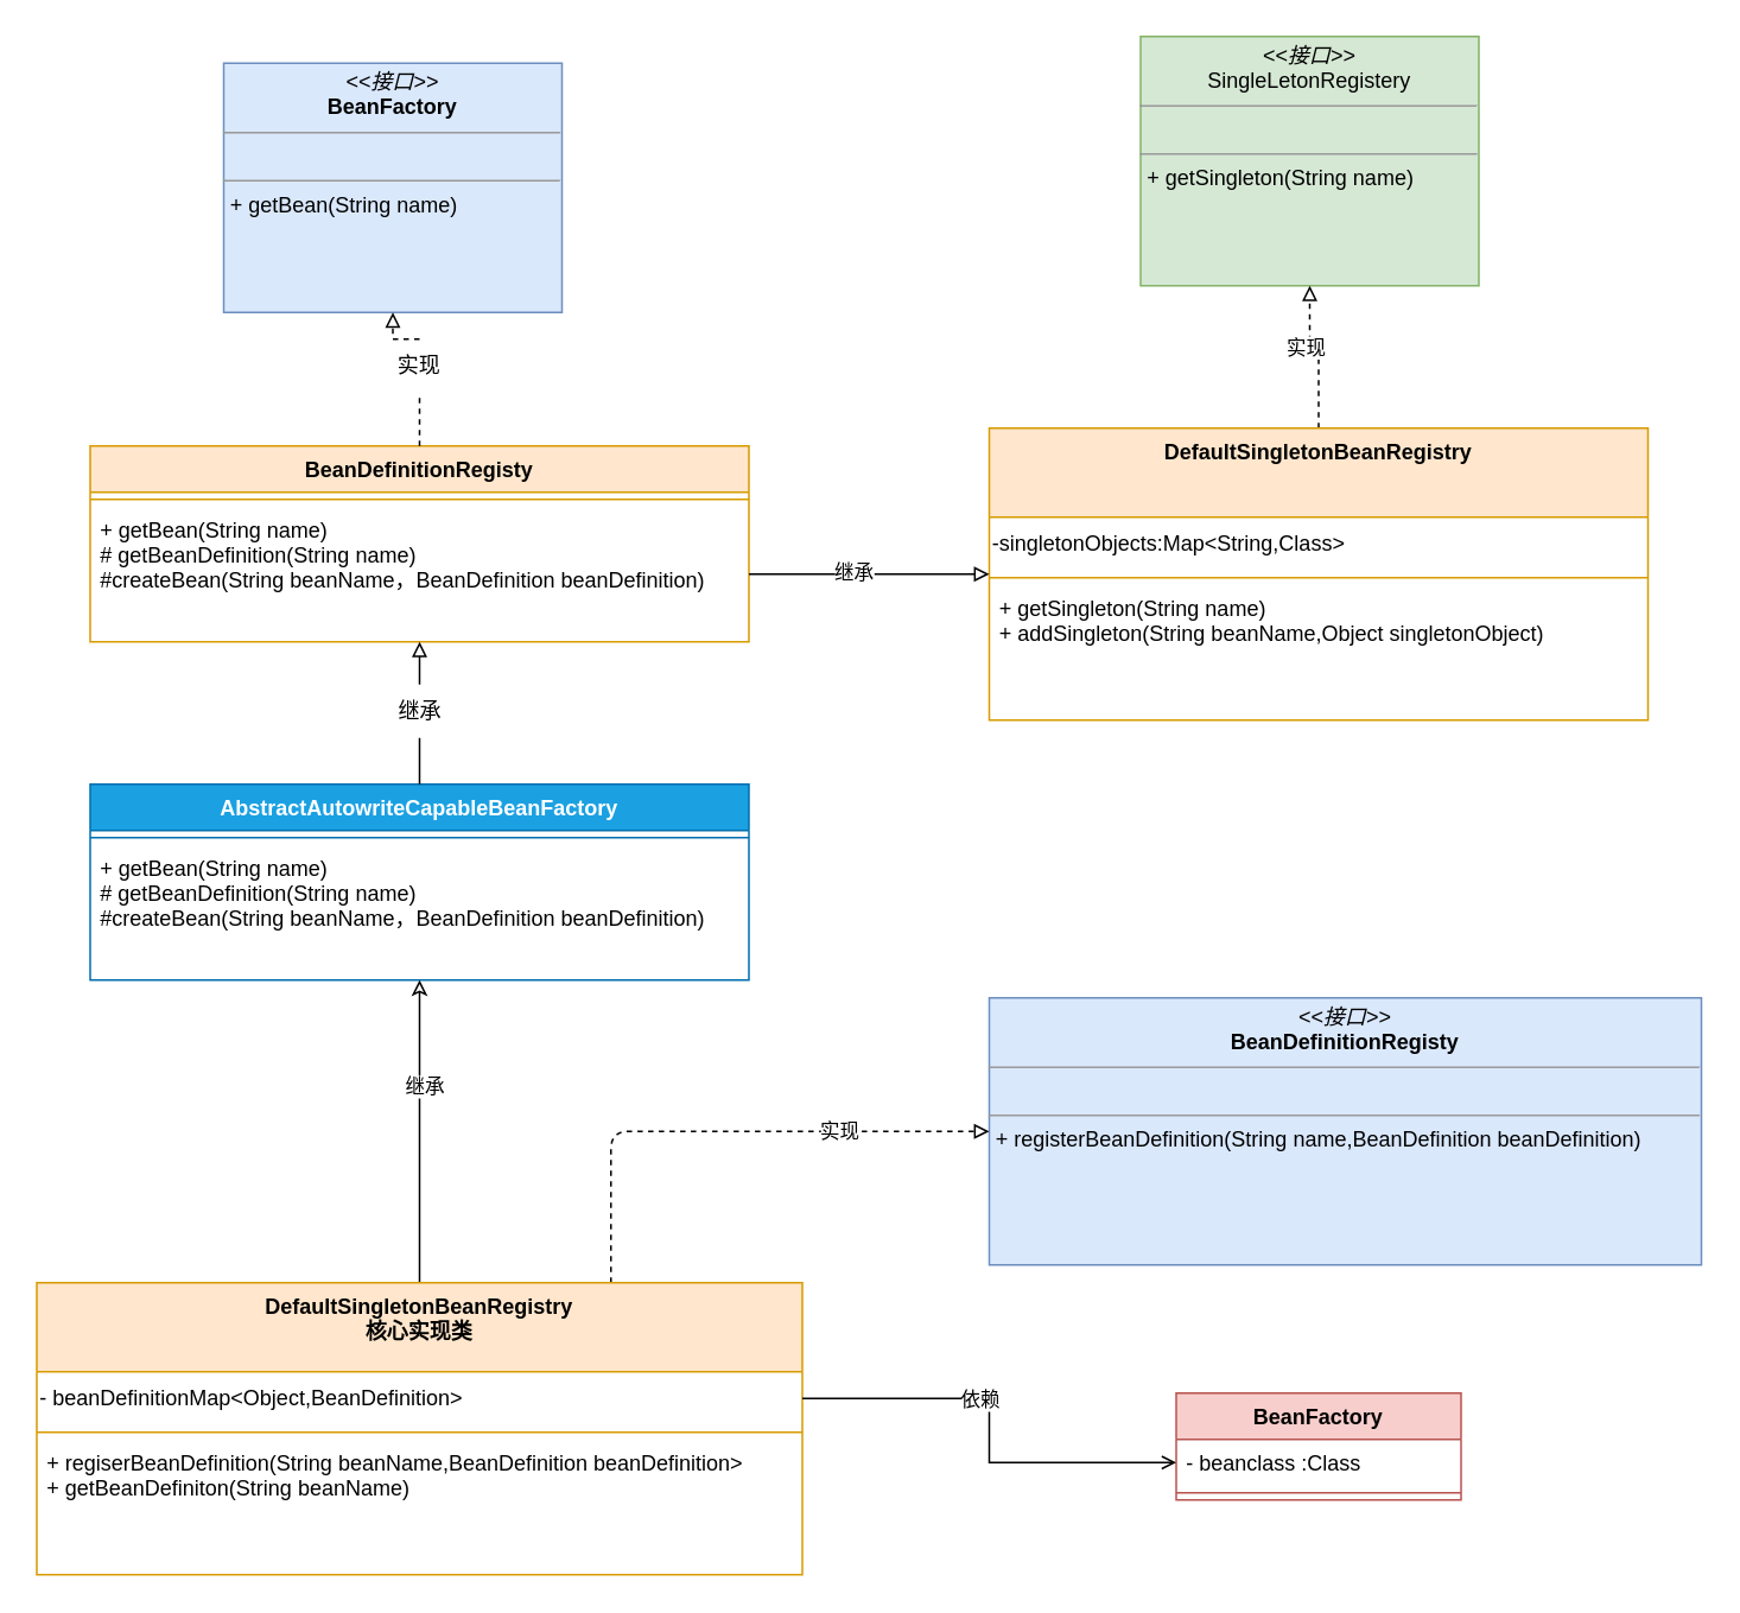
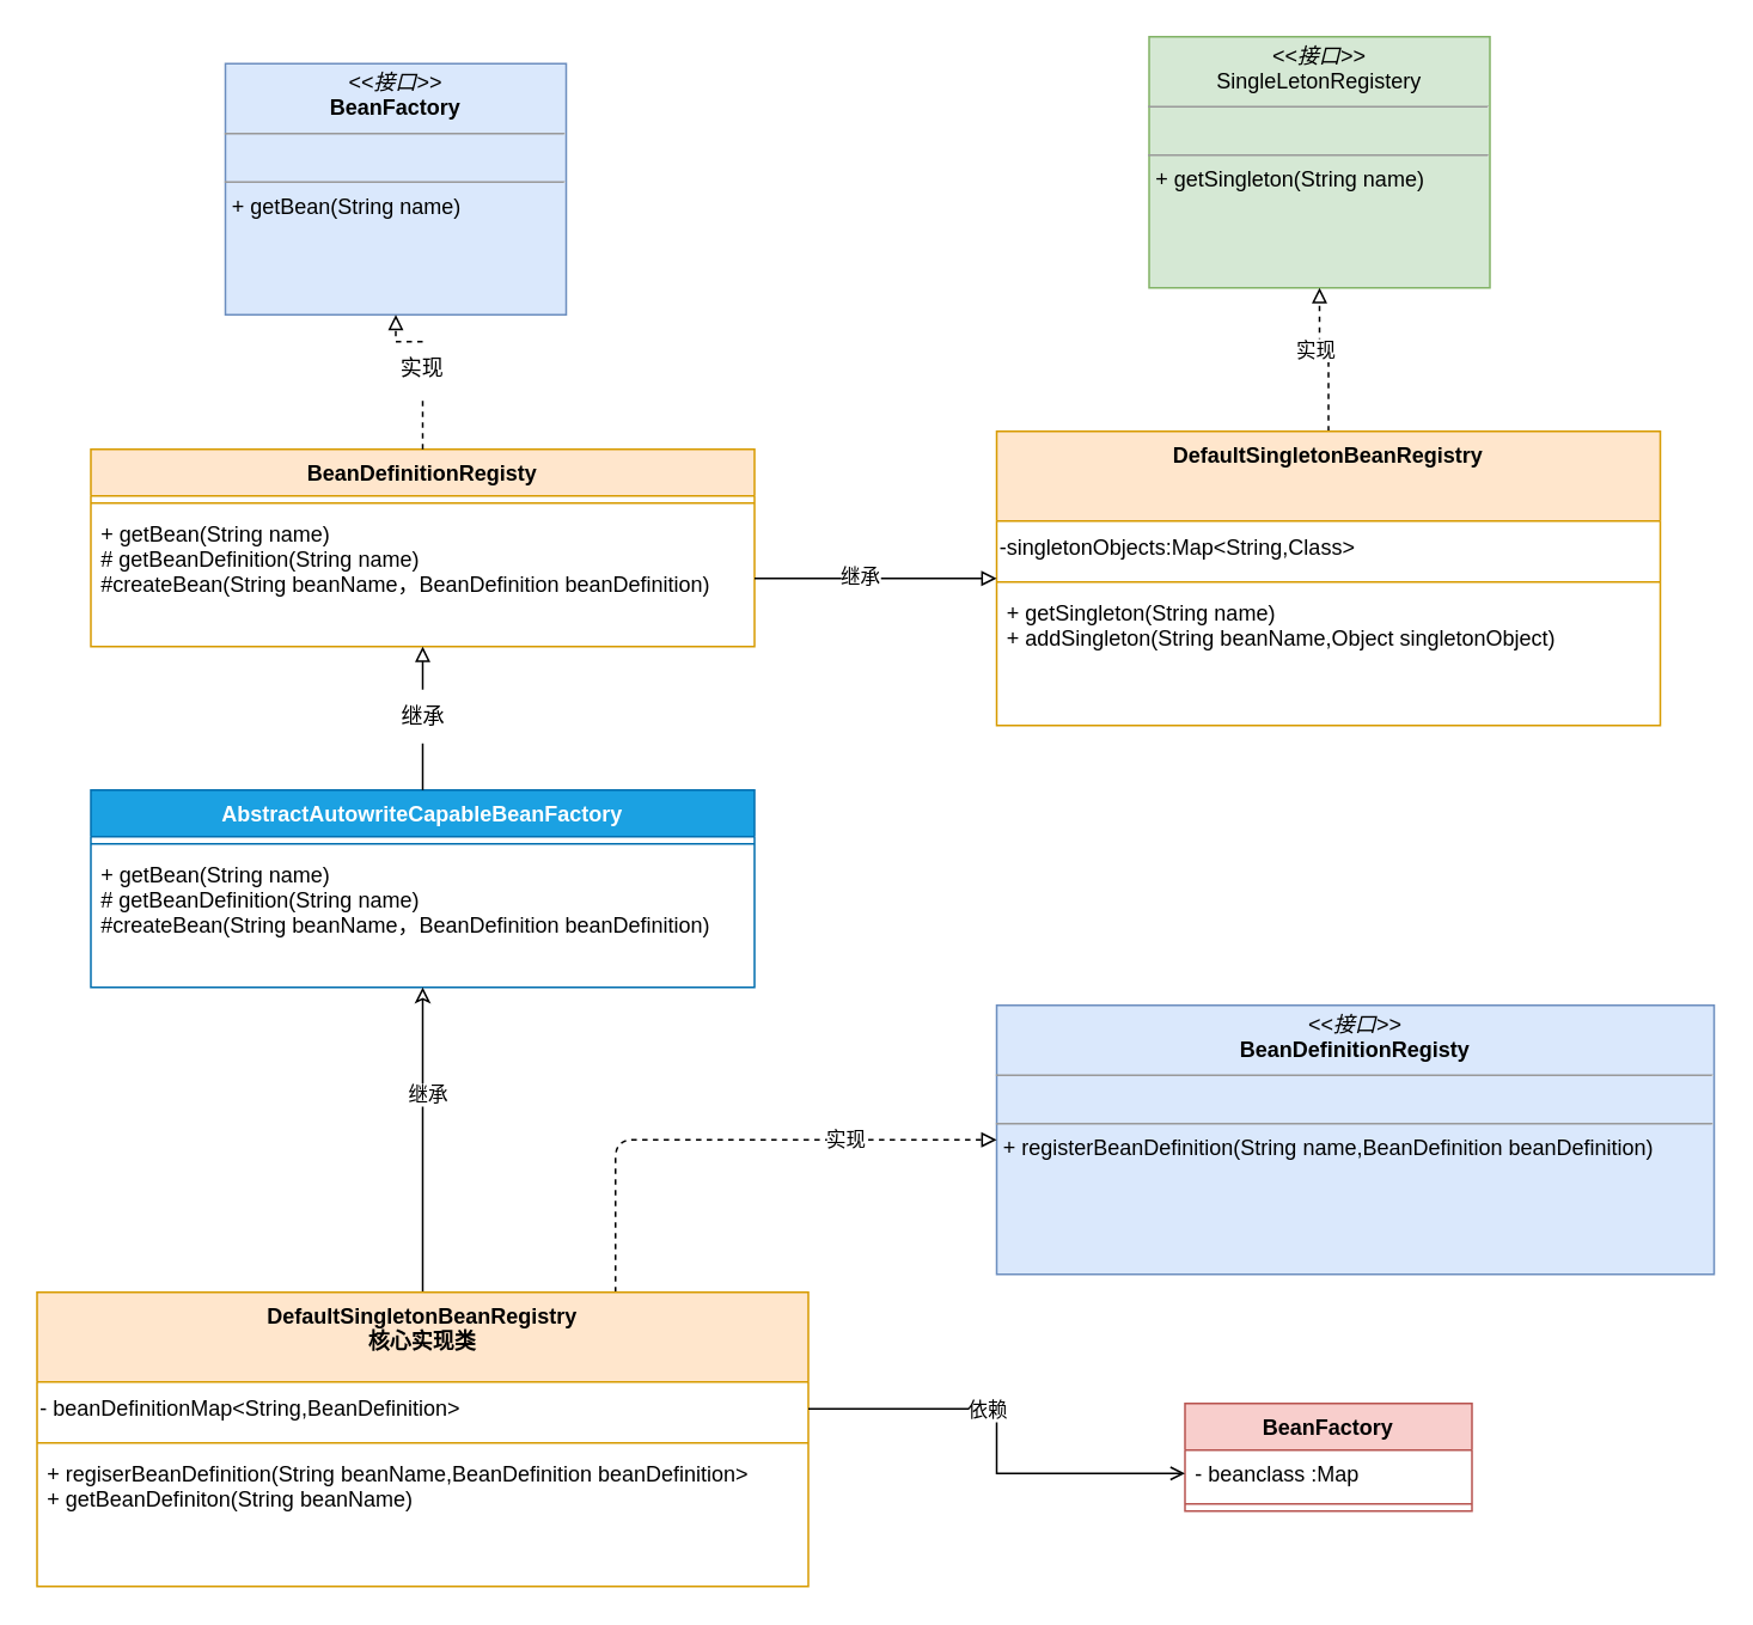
- <mxCell id="24" value="- beanDefinitionMap&amp;lt;Object,BeanDefinition&amp;gt;" style="text;html=1;strokeColor=none;fillColor=none;align=left;verticalAlign=middle;whiteSpace=wrap;rounded=0;" vertex="1" parent="23"><mxGeometry y="50" width="430" height="30" as="geometry" /></mxCell>
+ <mxCell id="24" value="- beanDefinitionMap&amp;lt;String,BeanDefinition&amp;gt;" style="text;html=1;strokeColor=none;fillColor=none;align=left;verticalAlign=middle;whiteSpace=wrap;rounded=0;" vertex="1" parent="23"><mxGeometry y="50" width="430" height="30" as="geometry" /></mxCell>
- <mxCell id="28" value="- beanclass :Class" style="text;strokeColor=none;fillColor=none;align=left;verticalAlign=top;spacingLeft=4;spacingRight=4;overflow=hidden;rotatable=0;points=[[0,0.5],[1,0.5]];portConstraint=eastwest;" vertex="1" parent="27"><mxGeometry y="26" width="160" height="26" as="geometry" /></mxCell>
+ <mxCell id="28" value="- beanclass :Map" style="text;strokeColor=none;fillColor=none;align=left;verticalAlign=top;spacingLeft=4;spacingRight=4;overflow=hidden;rotatable=0;points=[[0,0.5],[1,0.5]];portConstraint=eastwest;" vertex="1" parent="27"><mxGeometry y="26" width="160" height="26" as="geometry" /></mxCell>
